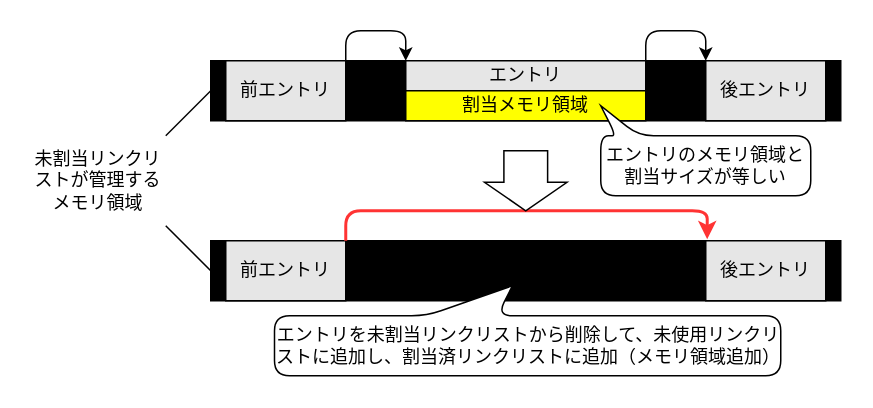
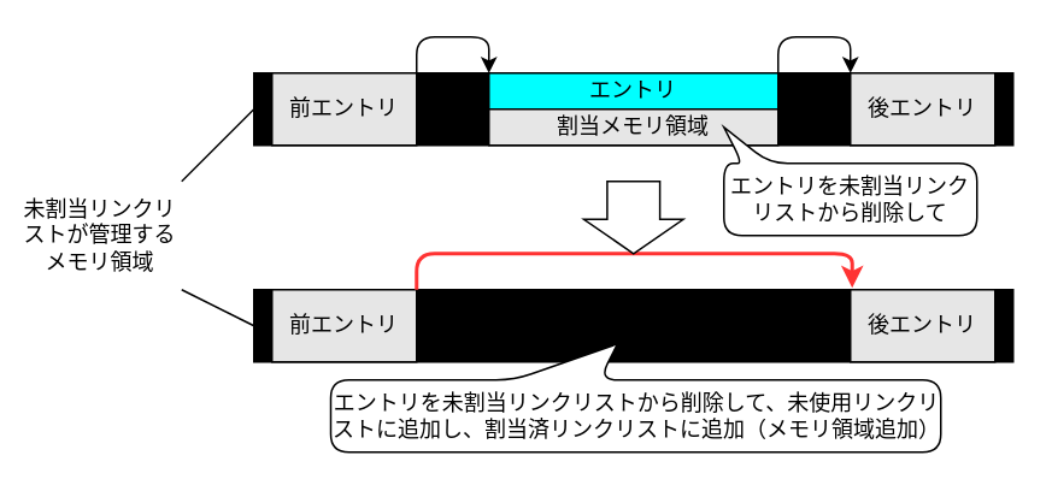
- <mxCell id="5" value="エントリ" style="rounded=0;whiteSpace=wrap;html=1;verticalAlign=middle;fillColor=#e6e6e6;" parent="1" vertex="1"><mxGeometry x="270" y="40" width="160" height="20" as="geometry" /></mxCell>
+ <mxCell id="5" value="エントリ" style="rounded=0;whiteSpace=wrap;html=1;verticalAlign=middle;fillColor=#00FFFF;" parent="1" vertex="1"><mxGeometry x="270" y="40" width="160" height="20" as="geometry" /></mxCell>
- <mxCell id="15" value="割当メモリ領域" style="rounded=0;whiteSpace=wrap;html=1;fillColor=#FFFF00;" parent="1" vertex="1"><mxGeometry x="270" y="60" width="160" height="20" as="geometry" /></mxCell>
+ <mxCell id="15" value="割当メモリ領域" style="rounded=0;whiteSpace=wrap;html=1;fillColor=#e6e6e6;" parent="1" vertex="1"><mxGeometry x="270" y="60" width="160" height="20" as="geometry" /></mxCell>
- <mxCell id="17" value="エントリのメモリ領域と割当サイズが等しい" style="shape=callout;whiteSpace=wrap;html=1;perimeter=calloutPerimeter;direction=west;base=15;size=20;position=0.82;fillColor=#FFFFFF;rounded=1;position2=1;" parent="1" vertex="1"><mxGeometry x="400" y="70" width="140" height="60" as="geometry" /></mxCell>
+ <mxCell id="17" value="エントリを未割当リンクリストから削除して" style="shape=callout;whiteSpace=wrap;html=1;perimeter=calloutPerimeter;direction=west;base=15;size=20;position=0.82;fillColor=#FFFFFF;rounded=1;position2=1;" parent="1" vertex="1"><mxGeometry x="400" y="70" width="140" height="60" as="geometry" /></mxCell>
- <mxCell id="3" value="未割当リンクリストが管理するメモリ領域" style="text;html=1;strokeColor=none;fillColor=none;align=center;verticalAlign=middle;whiteSpace=wrap;rounded=0;" parent="1" vertex="1"><mxGeometry x="20" y="90" width="90" height="60" as="geometry" /></mxCell>
+ <mxCell id="3" value="未割当リンクリストが管理するメモリ領域" style="text;html=1;strokeColor=none;fillColor=none;align=center;verticalAlign=middle;whiteSpace=wrap;rounded=0;" parent="1" vertex="1"><mxGeometry x="10" y="100" width="90" height="60" as="geometry" /></mxCell>
